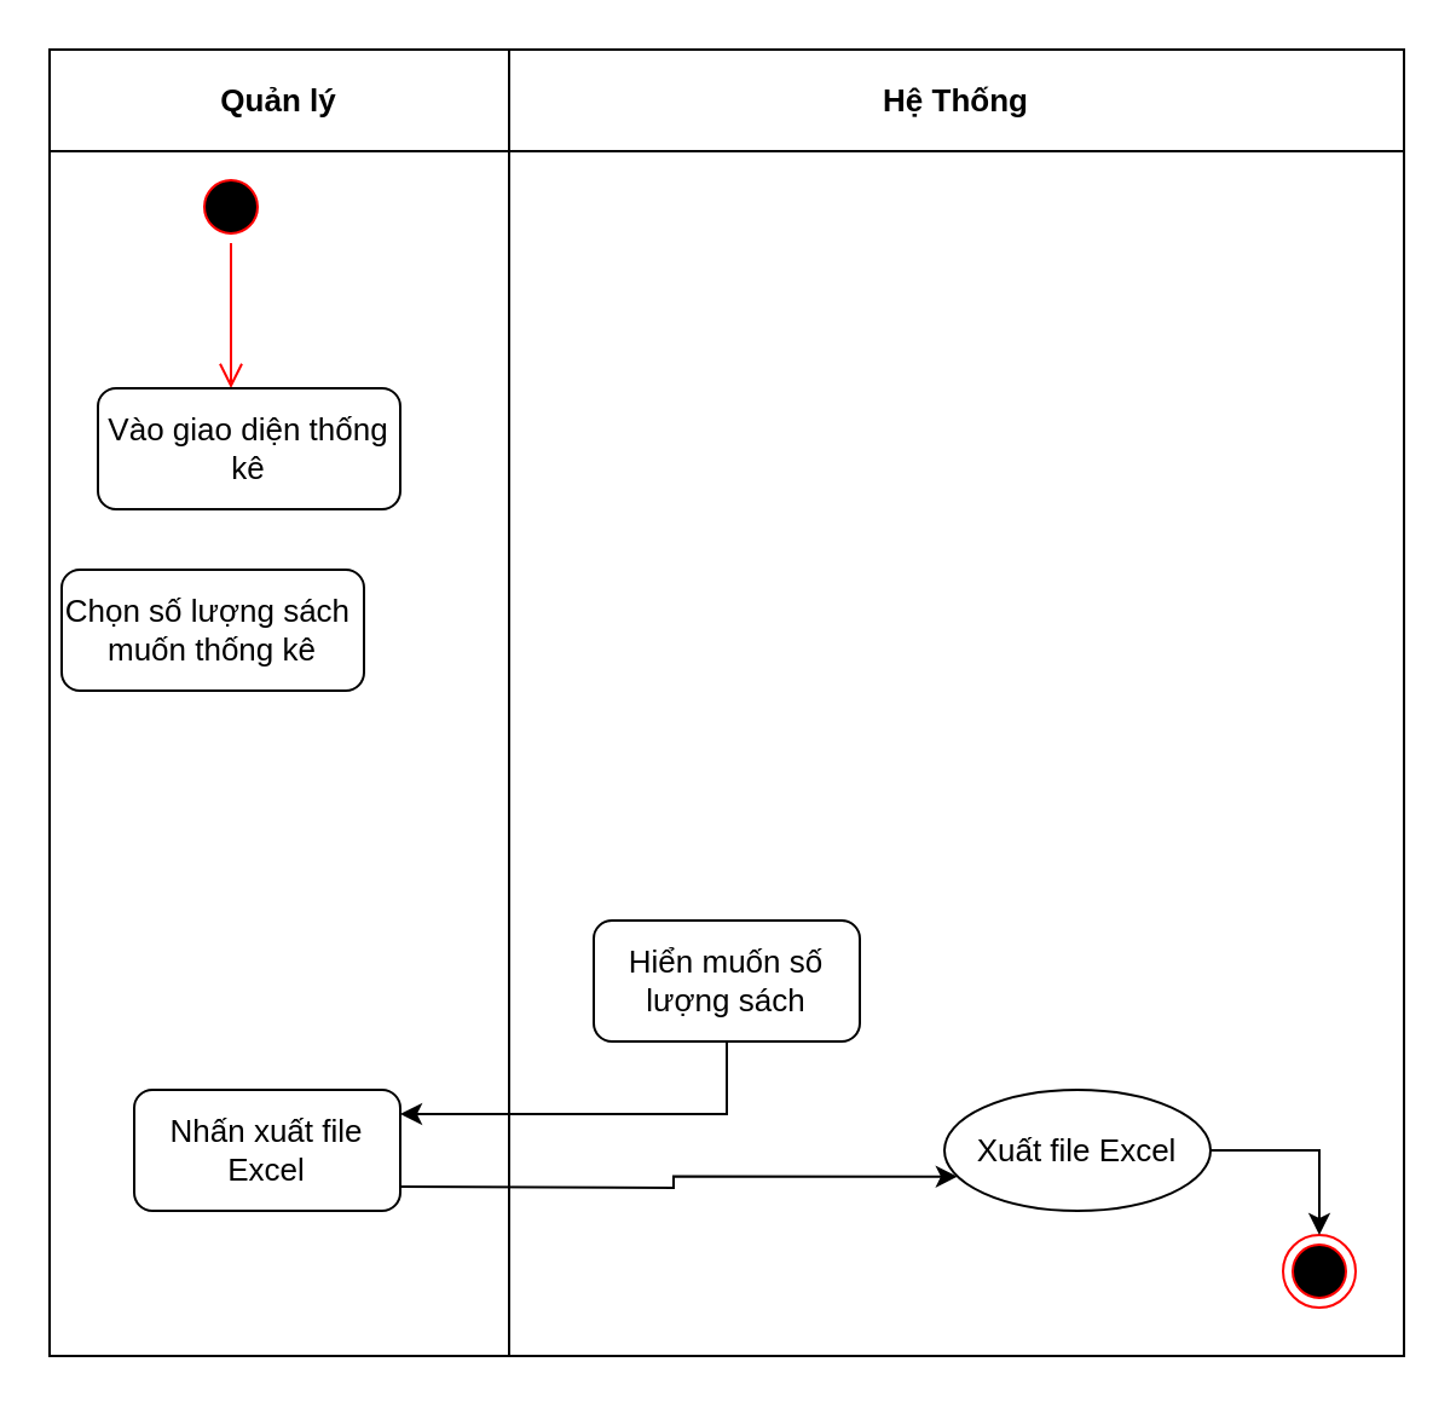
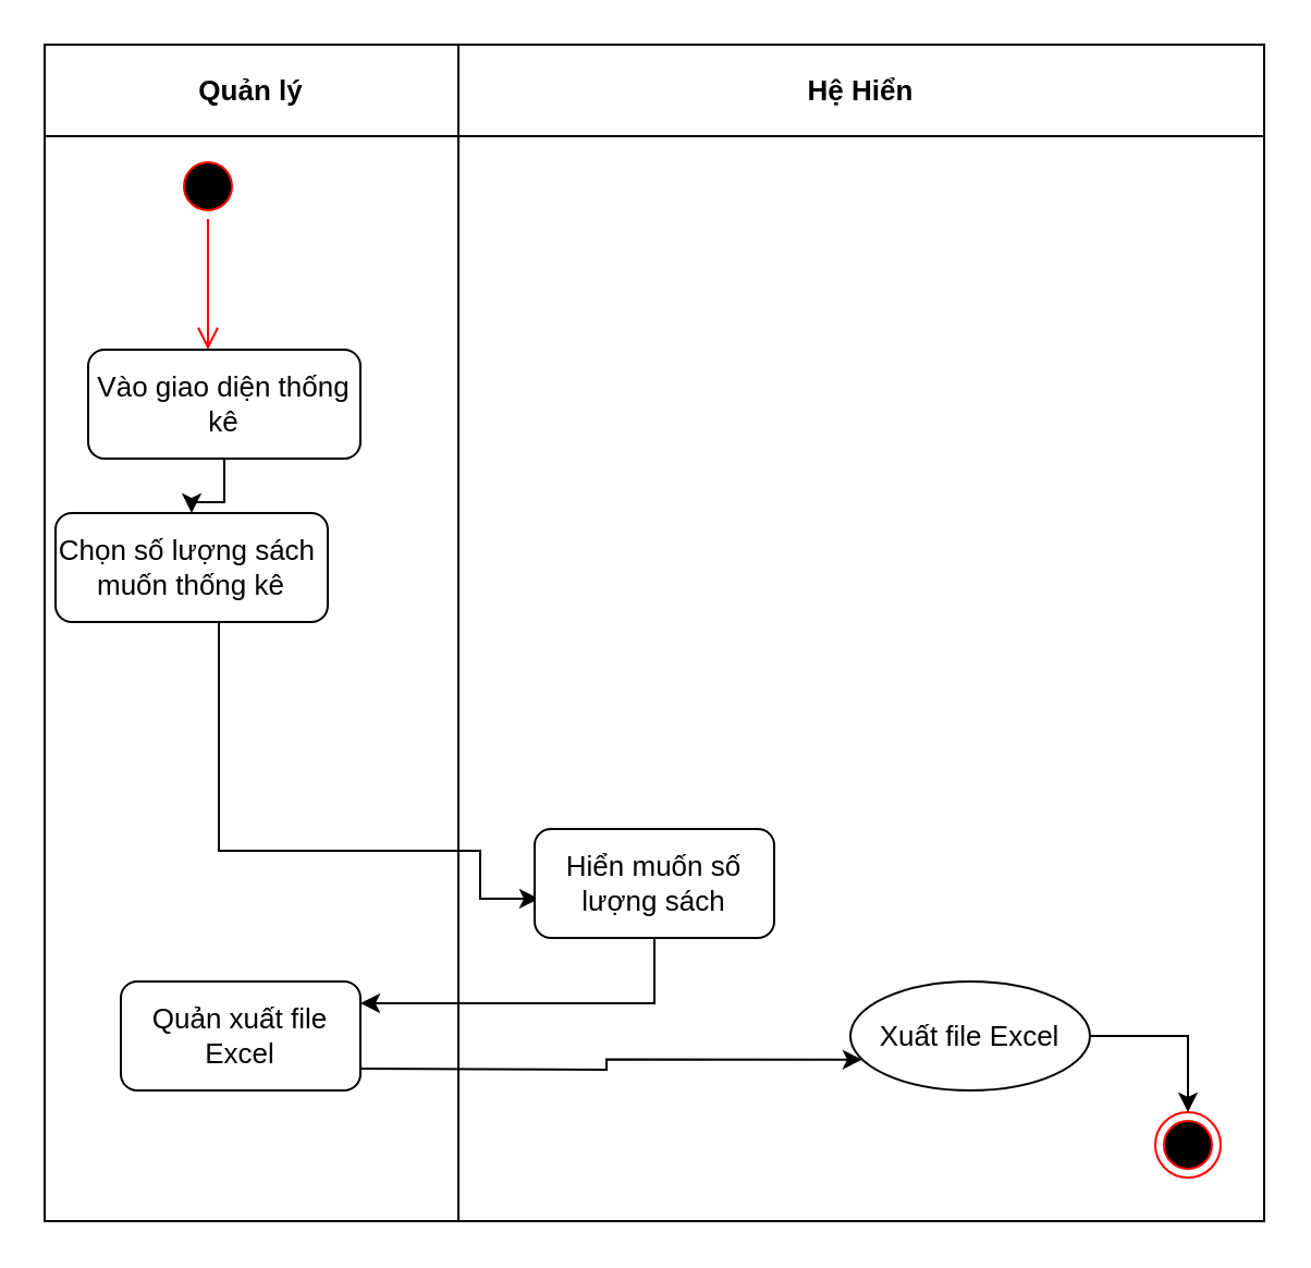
- <mxCell id="5" value="&lt;b&gt;&lt;font style=&quot;font-size: 13px&quot;&gt;Hệ Thống&lt;/font&gt;&lt;/b&gt;" style="shape=partialRectangle;html=1;whiteSpace=wrap;connectable=0;overflow=hidden;fillColor=none;top=0;left=0;bottom=0;right=0;" parent="3" vertex="1"><mxGeometry x="190" width="370" height="42" as="geometry" /></mxCell>
+ <mxCell id="5" value="&lt;b&gt;&lt;font style=&quot;font-size: 13px&quot;&gt;Hệ Hiển&lt;/font&gt;&lt;/b&gt;" style="shape=partialRectangle;html=1;whiteSpace=wrap;connectable=0;overflow=hidden;fillColor=none;top=0;left=0;bottom=0;right=0;" parent="3" vertex="1"><mxGeometry x="190" width="370" height="42" as="geometry" /></mxCell>
+ <mxCell id="11" style="edgeStyle=orthogonalEdgeStyle;rounded=0;orthogonalLoop=1;jettySize=auto;html=1;" parent="1" source="12" target="14" edge="1"><mxGeometry relative="1" as="geometry" /></mxCell>
+ <mxCell id="13" style="edgeStyle=orthogonalEdgeStyle;rounded=0;orthogonalLoop=1;jettySize=auto;html=1;entryX=0.018;entryY=0.64;entryDx=0;entryDy=0;entryPerimeter=0;" parent="1" source="14" target="16" edge="1"><mxGeometry relative="1" as="geometry"><Array as="points"><mxPoint x="100" y="390" /><mxPoint x="220" y="390" /><mxPoint x="220" y="412" /></Array><mxPoint x="240" y="410" as="targetPoint" /></mxGeometry></mxCell>
- <mxCell id="20" value="Nhấn xuất file Excel" style="rounded=1;whiteSpace=wrap;html=1;fontSize=13;strokeColor=#000000;" vertex="1" parent="1"><mxGeometry x="55" y="450" width="110" height="50" as="geometry" /></mxCell>
+ <mxCell id="20" value="Quản xuất file Excel" style="rounded=1;whiteSpace=wrap;html=1;fontSize=13;strokeColor=#000000;" vertex="1" parent="1"><mxGeometry x="55" y="450" width="110" height="50" as="geometry" /></mxCell>
